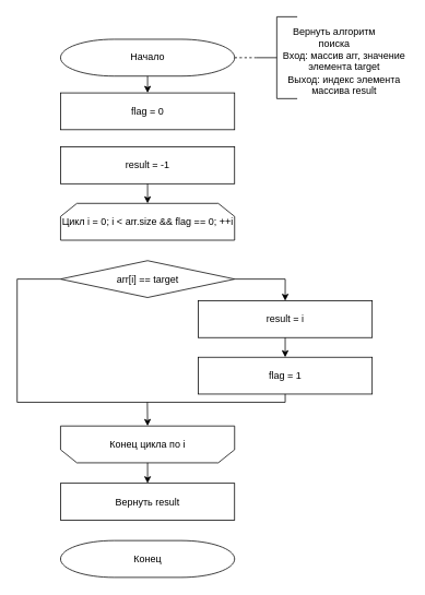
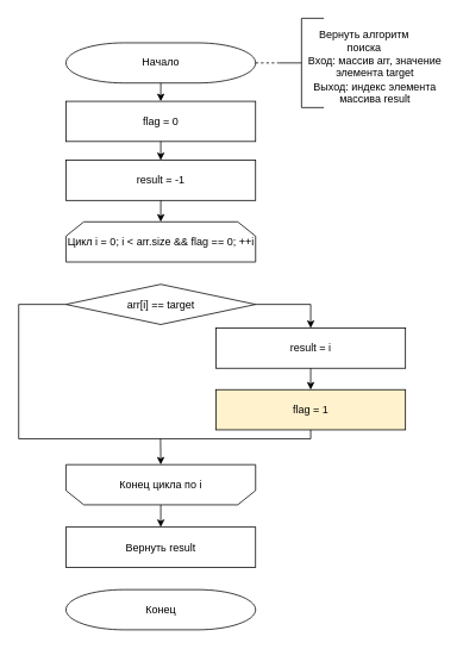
+ <mxCell id="16" value="" style="endArrow=classic;html=1;rounded=0;entryX=0.5;entryY=0;entryDx=0;entryDy=0;exitX=0.5;exitY=1;exitDx=0;exitDy=0;" parent="1" source="11" target="12" edge="1"><mxGeometry width="50" height="50" relative="1" as="geometry"><mxPoint x="313" y="323" as="sourcePoint" /><mxPoint x="363" y="273" as="targetPoint" /></mxGeometry></mxCell>
- <mxCell id="19" value="flag = 1" style="rounded=0;whiteSpace=wrap;html=1;rotation=0;" parent="1" vertex="1"><mxGeometry x="241" y="436" width="212.5" height="45" as="geometry" /></mxCell>
+ <mxCell id="19" value="flag = 1" style="rounded=0;whiteSpace=wrap;html=1;rotation=0;fillColor=#fff2cc;" parent="1" vertex="1"><mxGeometry x="241" y="436" width="212.5" height="45" as="geometry" /></mxCell>
